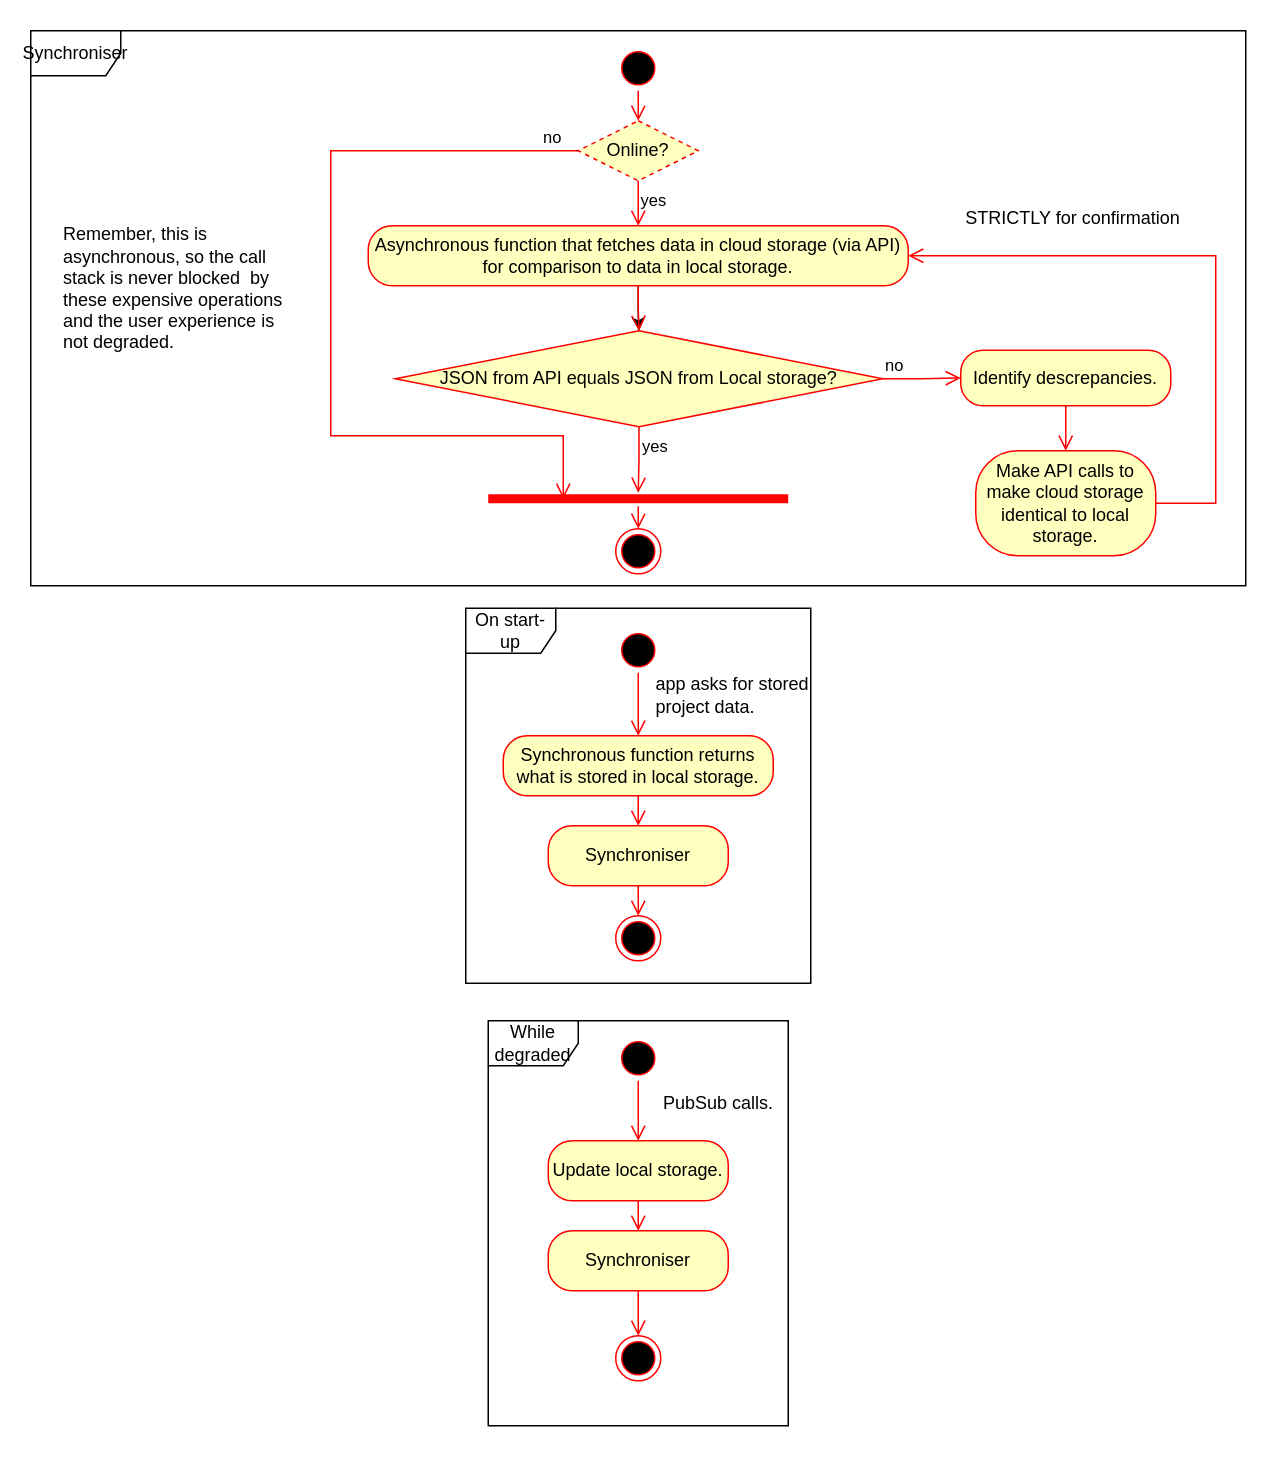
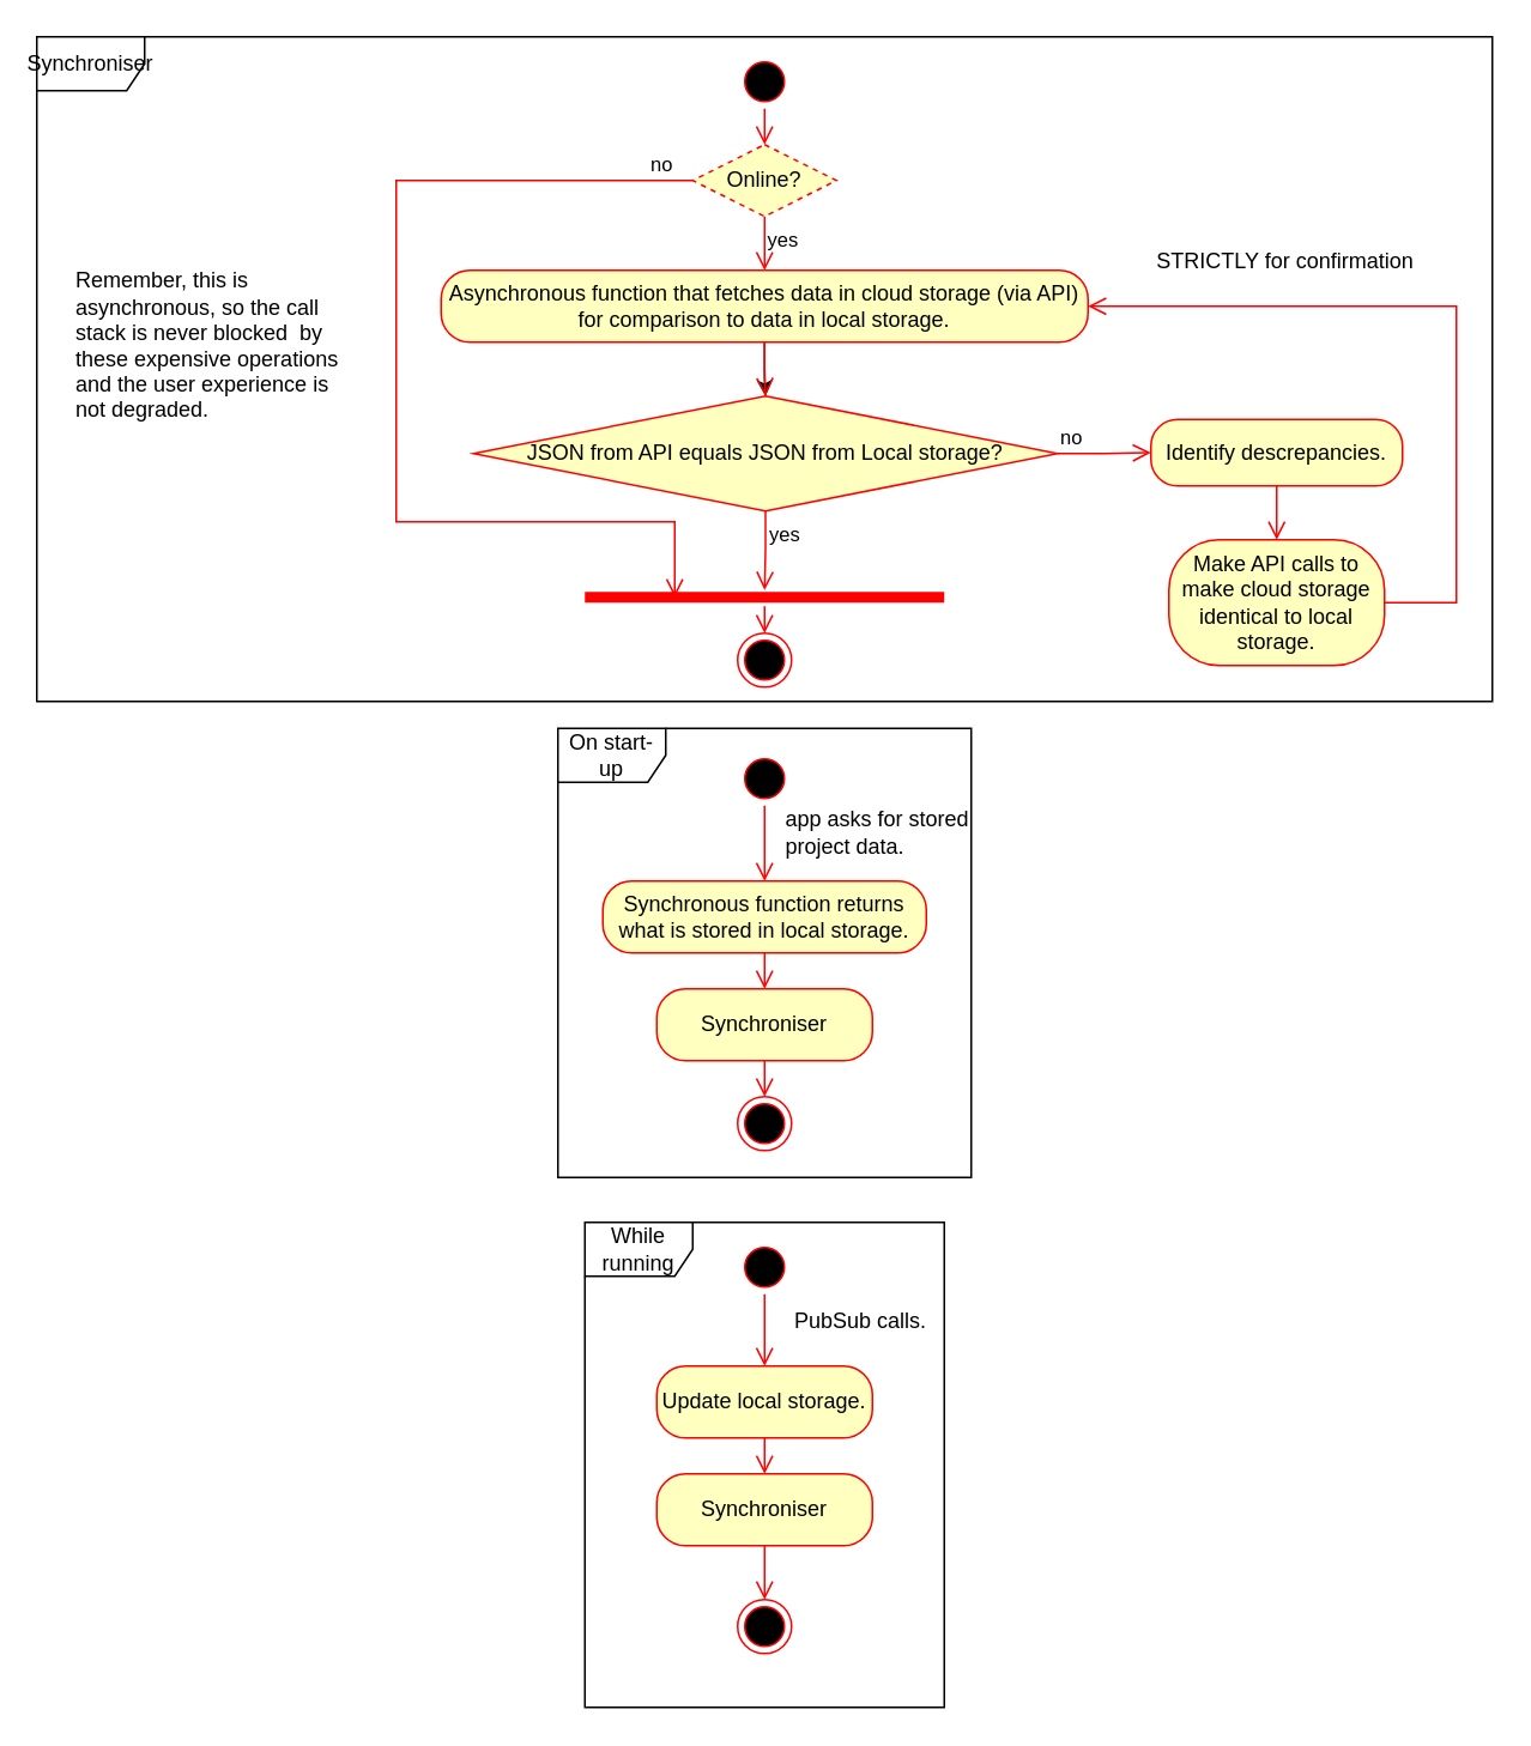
- <mxCell id="30" value="While degraded" style="shape=umlFrame;whiteSpace=wrap;html=1;pointerEvents=0;" vertex="1" parent="1"><mxGeometry x="325" y="680" width="200" height="270" as="geometry" /></mxCell>
+ <mxCell id="30" value="While running" style="shape=umlFrame;whiteSpace=wrap;html=1;pointerEvents=0;" vertex="1" parent="1"><mxGeometry x="325" y="680" width="200" height="270" as="geometry" /></mxCell>
